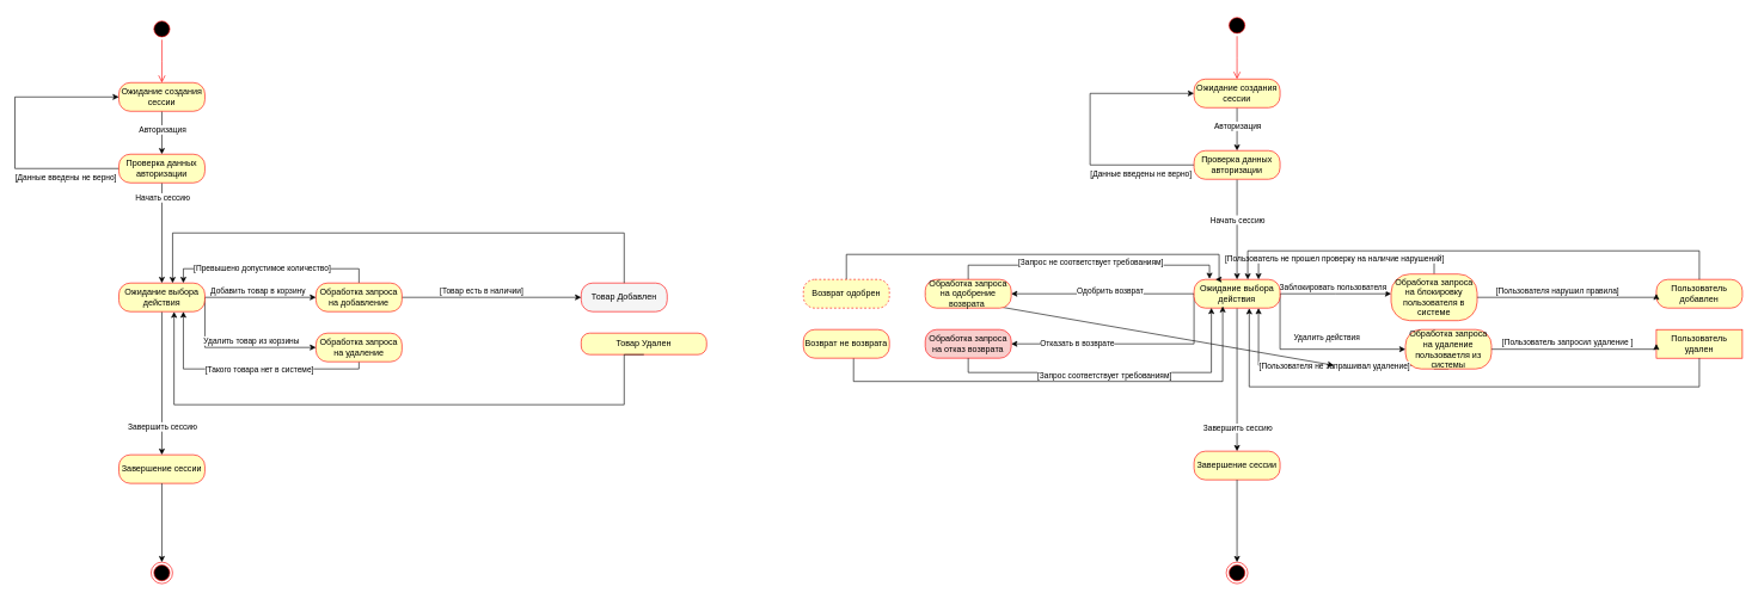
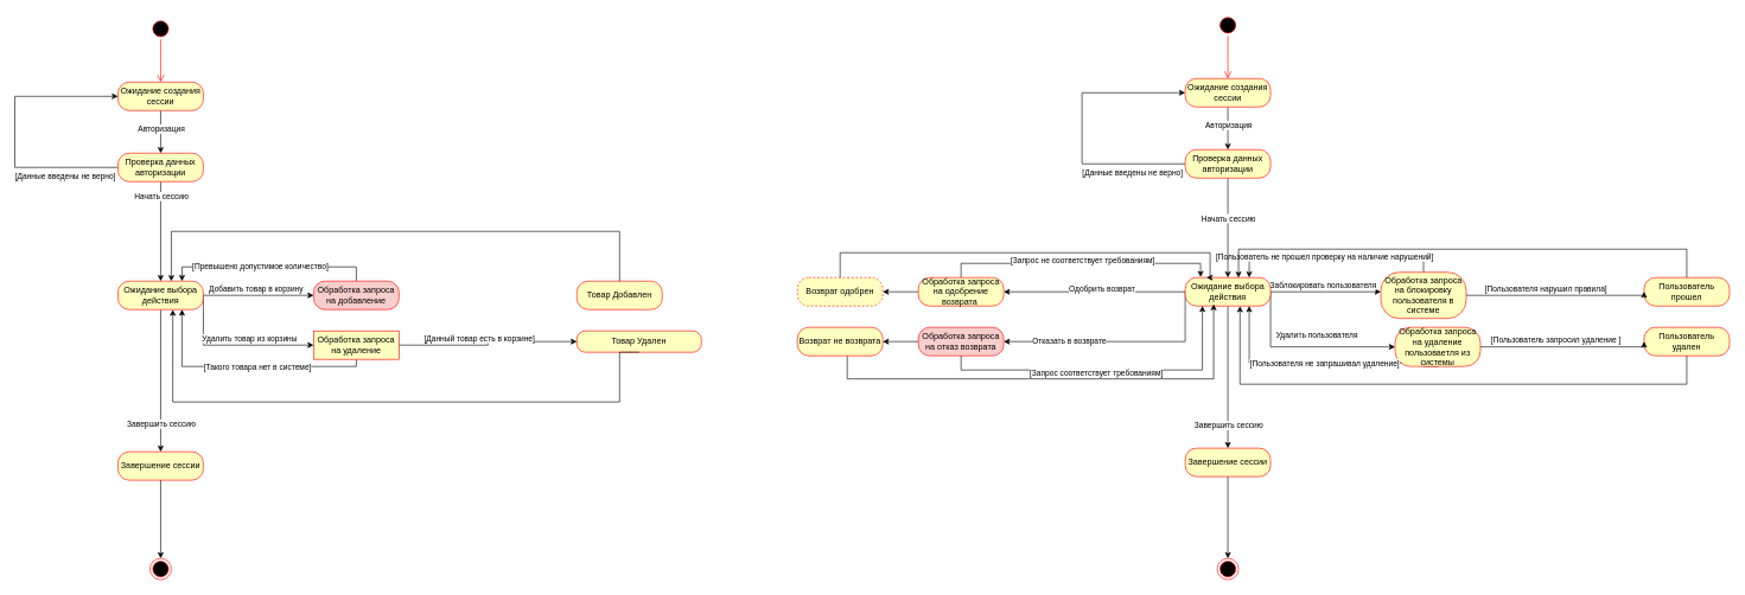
- <mxCell id="42" value="Пользователь добавлен" style="rounded=1;whiteSpace=wrap;html=1;arcSize=40;fontColor=#000000;fillColor=#ffffc0;strokeColor=#ff0000;" parent="1" vertex="1"><mxGeometry x="2310" y="390" width="120" height="40" as="geometry" /></mxCell>
+ <mxCell id="42" value="Пользователь прошел" style="rounded=1;whiteSpace=wrap;html=1;arcSize=40;fontColor=#000000;fillColor=#ffffc0;strokeColor=#ff0000;" parent="1" vertex="1"><mxGeometry x="2310" y="390" width="120" height="40" as="geometry" /></mxCell>
- <mxCell id="23" value="Обработка запроса на добавление" style="rounded=1;whiteSpace=wrap;html=1;arcSize=40;fontColor=#000000;fillColor=#ffffc0;strokeColor=#ff0000;" parent="1" vertex="1"><mxGeometry x="440" y="395" width="120" height="40" as="geometry" /></mxCell>
+ <mxCell id="23" value="Обработка запроса на добавление" style="rounded=1;whiteSpace=wrap;html=1;arcSize=40;fontColor=#000000;fillColor=#f8cecc;strokeColor=#ff0000;" parent="1" vertex="1"><mxGeometry x="440" y="395" width="120" height="40" as="geometry" /></mxCell>
- <mxCell id="21" style="edgeStyle=orthogonalEdgeStyle;rounded=0;orthogonalLoop=1;jettySize=auto;html=1;entryX=0;entryY=0.5;entryDx=0;entryDy=0;exitX=1;exitY=0.5;exitDx=0;exitDy=0;" parent="1" source="23" target="8" edge="1"><mxGeometry relative="1" as="geometry"><mxPoint x="630" y="415" as="sourcePoint" /></mxGeometry></mxCell>
- <mxCell id="22" value="[Товар есть в наличии]" style="edgeLabel;html=1;align=center;verticalAlign=middle;resizable=0;points=[];" parent="21" vertex="1" connectable="0"><mxGeometry x="-0.252" y="1" relative="1" as="geometry"><mxPoint x="16" y="-9" as="offset" /></mxGeometry></mxCell>
- <mxCell id="8" value="Товар Добавлен" style="rounded=1;whiteSpace=wrap;html=1;arcSize=40;fontColor=#000000;fillColor=#f5f5f5;strokeColor=#ff0000;" parent="1" vertex="1"><mxGeometry x="810" y="395" width="120" height="40" as="geometry" /></mxCell>
+ <mxCell id="8" value="Товар Добавлен" style="rounded=1;whiteSpace=wrap;html=1;arcSize=40;fontColor=#000000;fillColor=#ffffc0;strokeColor=#ff0000;" parent="1" vertex="1"><mxGeometry x="810" y="395" width="120" height="40" as="geometry" /></mxCell>
- <mxCell id="76" style="edgeStyle=orthogonalEdgeStyle;rounded=0;orthogonalLoop=1;jettySize=auto;html=1;exitX=0;exitY=0.5;exitDx=0;exitDy=0;" parent="1" source="77" target="73" edge="1"><mxGeometry relative="1" as="geometry" /></mxCell>
+ <mxCell id="76" style="edgeStyle=orthogonalEdgeStyle;rounded=0;orthogonalLoop=1;jettySize=auto;html=1;exitX=0;exitY=0.5;exitDx=0;exitDy=0;entryX=1;entryY=0.5;entryDx=0;entryDy=0;" parent="1" source="77" target="83" edge="1"><mxGeometry relative="1" as="geometry" /></mxCell>
- <mxCell id="70" value="Удалить действия" style="edgeLabel;html=1;align=center;verticalAlign=middle;resizable=0;points=[];" parent="1" vertex="1" connectable="0"><mxGeometry x="1849.998" y="470" as="geometry" /></mxCell>
+ <mxCell id="70" value="Удалить пользователя" style="edgeLabel;html=1;align=center;verticalAlign=middle;resizable=0;points=[];" parent="1" vertex="1" connectable="0"><mxGeometry x="1849.998" y="470" as="geometry" /></mxCell>
+ <mxCell id="16" style="edgeStyle=orthogonalEdgeStyle;rounded=0;orthogonalLoop=1;jettySize=auto;html=1;exitX=1;exitY=0.5;exitDx=0;exitDy=0;entryX=0;entryY=0.5;entryDx=0;entryDy=0;" parent="1" source="18" target="9" edge="1"><mxGeometry relative="1" as="geometry" /></mxCell>
+ <mxCell id="17" value="[Данный товар есть в корзине]" style="edgeLabel;html=1;align=center;verticalAlign=middle;resizable=0;points=[];" parent="16" vertex="1" connectable="0"><mxGeometry x="-0.281" y="1" relative="1" as="geometry"><mxPoint x="20" y="-9" as="offset" /></mxGeometry></mxCell>
+ <mxCell id="78" style="edgeStyle=orthogonalEdgeStyle;rounded=0;orthogonalLoop=1;jettySize=auto;html=1;exitX=0;exitY=0.5;exitDx=0;exitDy=0;entryX=1;entryY=0.5;entryDx=0;entryDy=0;" parent="1" source="79" target="85" edge="1"><mxGeometry relative="1" as="geometry" /></mxCell>
- <mxCell id="43" value="Пользователь удален" style="whiteSpace=wrap;html=1;arcSize=40;fontColor=#000000;fillColor=#ffffc0;strokeColor=#ff0000;rounded=0;" parent="1" vertex="1"><mxGeometry x="2310" y="460" width="120" height="40" as="geometry" /></mxCell>
+ <mxCell id="43" value="Пользователь удален" style="rounded=1;whiteSpace=wrap;html=1;arcSize=40;fontColor=#000000;fillColor=#ffffc0;strokeColor=#ff0000;" parent="1" vertex="1"><mxGeometry x="2310" y="460" width="120" height="40" as="geometry" /></mxCell>
- <mxCell id="18" value="Обработка запроса на удаление" style="rounded=1;whiteSpace=wrap;html=1;arcSize=40;fontColor=#000000;fillColor=#ffffc0;strokeColor=#ff0000;" parent="1" vertex="1"><mxGeometry x="440" y="465" width="120" height="40" as="geometry" /></mxCell>
+ <mxCell id="18" value="Обработка запроса на удаление" style="whiteSpace=wrap;html=1;arcSize=40;fontColor=#000000;fillColor=#ffffc0;strokeColor=#ff0000;rounded=0;" parent="1" vertex="1"><mxGeometry x="440" y="465" width="120" height="40" as="geometry" /></mxCell>
